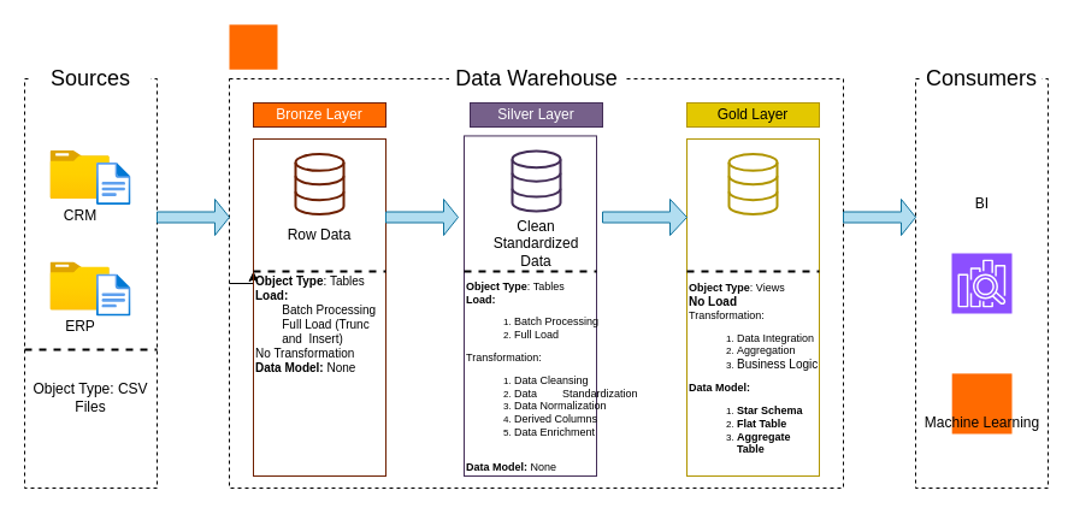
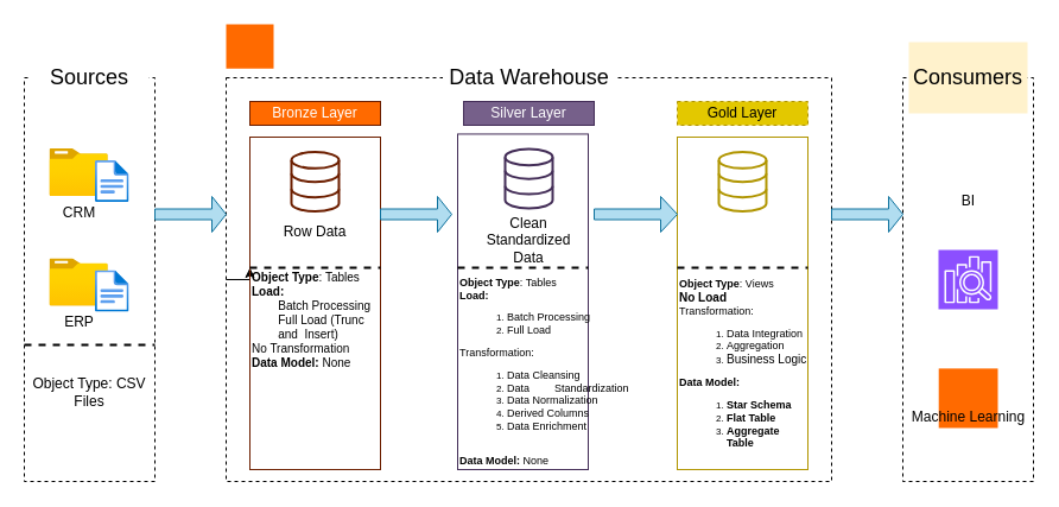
- <mxCell id="8" value="Consumers" style="rounded=0;whiteSpace=wrap;html=1;fontSize=18;strokeColor=none;" vertex="1" parent="1"><mxGeometry x="765" y="35" width="100" height="60" as="geometry" /></mxCell>
+ <mxCell id="8" value="Consumers" style="rounded=0;whiteSpace=wrap;html=1;fontSize=18;strokeColor=none;fillColor=#fff2cc;" vertex="1" parent="1"><mxGeometry x="765" y="35" width="100" height="60" as="geometry" /></mxCell>
- <mxCell id="13" value="Gold Layer" style="rounded=0;whiteSpace=wrap;html=1;fillColor=#e3c800;fontColor=#000000;strokeColor=#B09500;" vertex="1" parent="1"><mxGeometry x="570" y="85" width="110" height="20" as="geometry" /></mxCell>
+ <mxCell id="13" value="Gold Layer" style="rounded=0;whiteSpace=wrap;html=1;fillColor=#e3c800;fontColor=#000000;strokeColor=#B09500;dashed=1;" vertex="1" parent="1"><mxGeometry x="570" y="85" width="110" height="20" as="geometry" /></mxCell>
